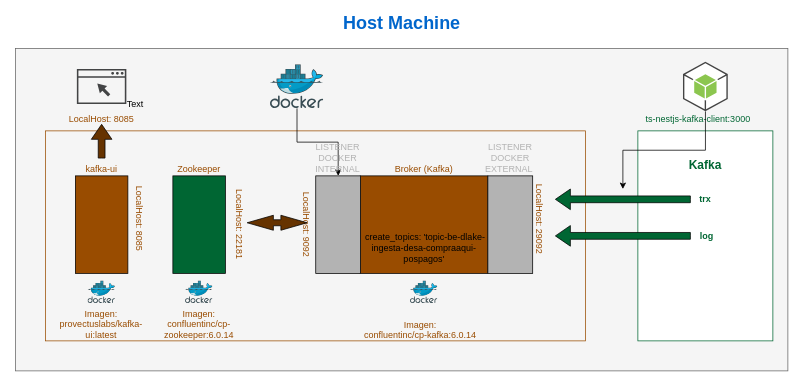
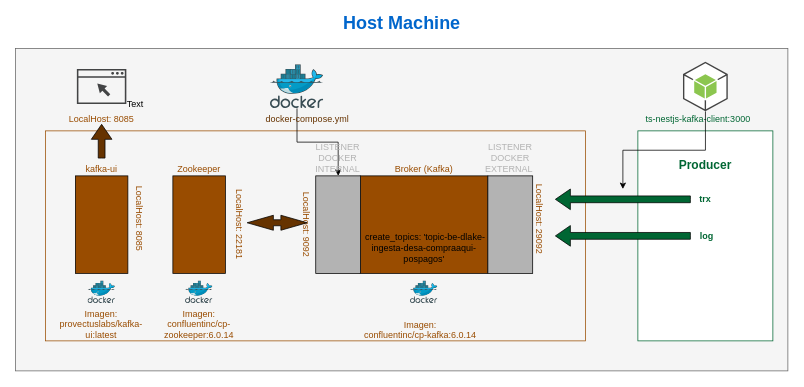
+ <mxCell id="18" value="docker-compose.yml" style="text;html=1;align=center;verticalAlign=middle;whiteSpace=wrap;rounded=0;fontColor=#663300;" vertex="1" parent="1"><mxGeometry x="329.01" y="100" width="160.98" height="30" as="geometry" /></mxCell>
- <mxCell id="30" value="Kafka" style="text;html=1;align=center;verticalAlign=middle;whiteSpace=wrap;rounded=0;fontColor=#006633;fontSize=16;fontStyle=1" vertex="1" parent="1"><mxGeometry x="880" y="160" width="120" height="30" as="geometry" /></mxCell>
+ <mxCell id="30" value="Producer" style="text;html=1;align=center;verticalAlign=middle;whiteSpace=wrap;rounded=0;fontColor=#006633;fontSize=16;fontStyle=1" vertex="1" parent="1"><mxGeometry x="880" y="160" width="120" height="30" as="geometry" /></mxCell>
- <mxCell id="14" value="Zookeeper" style="rounded=0;whiteSpace=wrap;html=1;labelBackgroundColor=none;labelPosition=center;verticalLabelPosition=top;align=center;verticalAlign=bottom;fillColor=#006633;fontColor=#994C00;" vertex="1" parent="1"><mxGeometry x="230" y="190" width="70" height="130" as="geometry" /></mxCell>
+ <mxCell id="14" value="Zookeeper" style="rounded=0;whiteSpace=wrap;html=1;labelBackgroundColor=none;labelPosition=center;verticalLabelPosition=top;align=center;verticalAlign=bottom;fillColor=#994C00;fontColor=#994C00;" vertex="1" parent="1"><mxGeometry x="230" y="190" width="70" height="130" as="geometry" /></mxCell>
